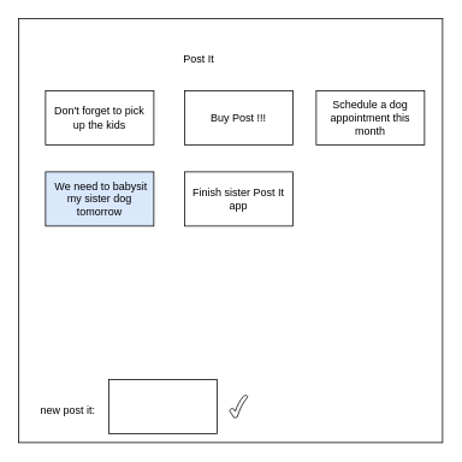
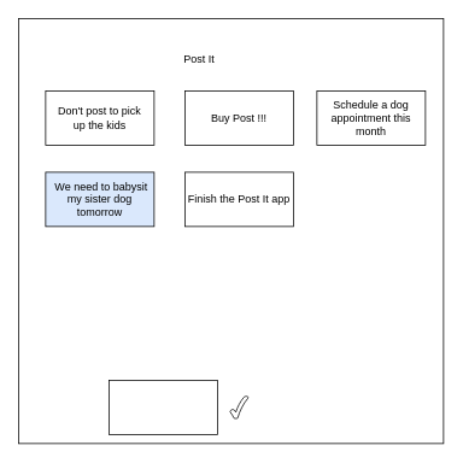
- <mxCell id="9" value="Don't forget to pick up the kids" style="text;html=1;strokeColor=none;fillColor=none;align=center;verticalAlign=middle;whiteSpace=wrap;rounded=0;" vertex="1" parent="1"><mxGeometry x="55" y="110" width="110" height="40" as="geometry" /></mxCell>
+ <mxCell id="9" value="Don't post to pick up the kids" style="text;html=1;strokeColor=none;fillColor=none;align=center;verticalAlign=middle;whiteSpace=wrap;rounded=0;" vertex="1" parent="1"><mxGeometry x="55" y="110" width="110" height="40" as="geometry" /></mxCell>
- <mxCell id="8" value="Finish sister Post It app" style="rounded=0;whiteSpace=wrap;html=1;" vertex="1" parent="1"><mxGeometry x="204" y="190" width="120" height="60" as="geometry" /></mxCell>
+ <mxCell id="8" value="Finish the Post It app" style="rounded=0;whiteSpace=wrap;html=1;" vertex="1" parent="1"><mxGeometry x="204" y="190" width="120" height="60" as="geometry" /></mxCell>
- <mxCell id="17" value="new post it:" style="text;html=1;strokeColor=none;fillColor=none;align=center;verticalAlign=middle;whiteSpace=wrap;rounded=0;" vertex="1" parent="1"><mxGeometry x="30" y="440" width="90" height="30" as="geometry" /></mxCell>
